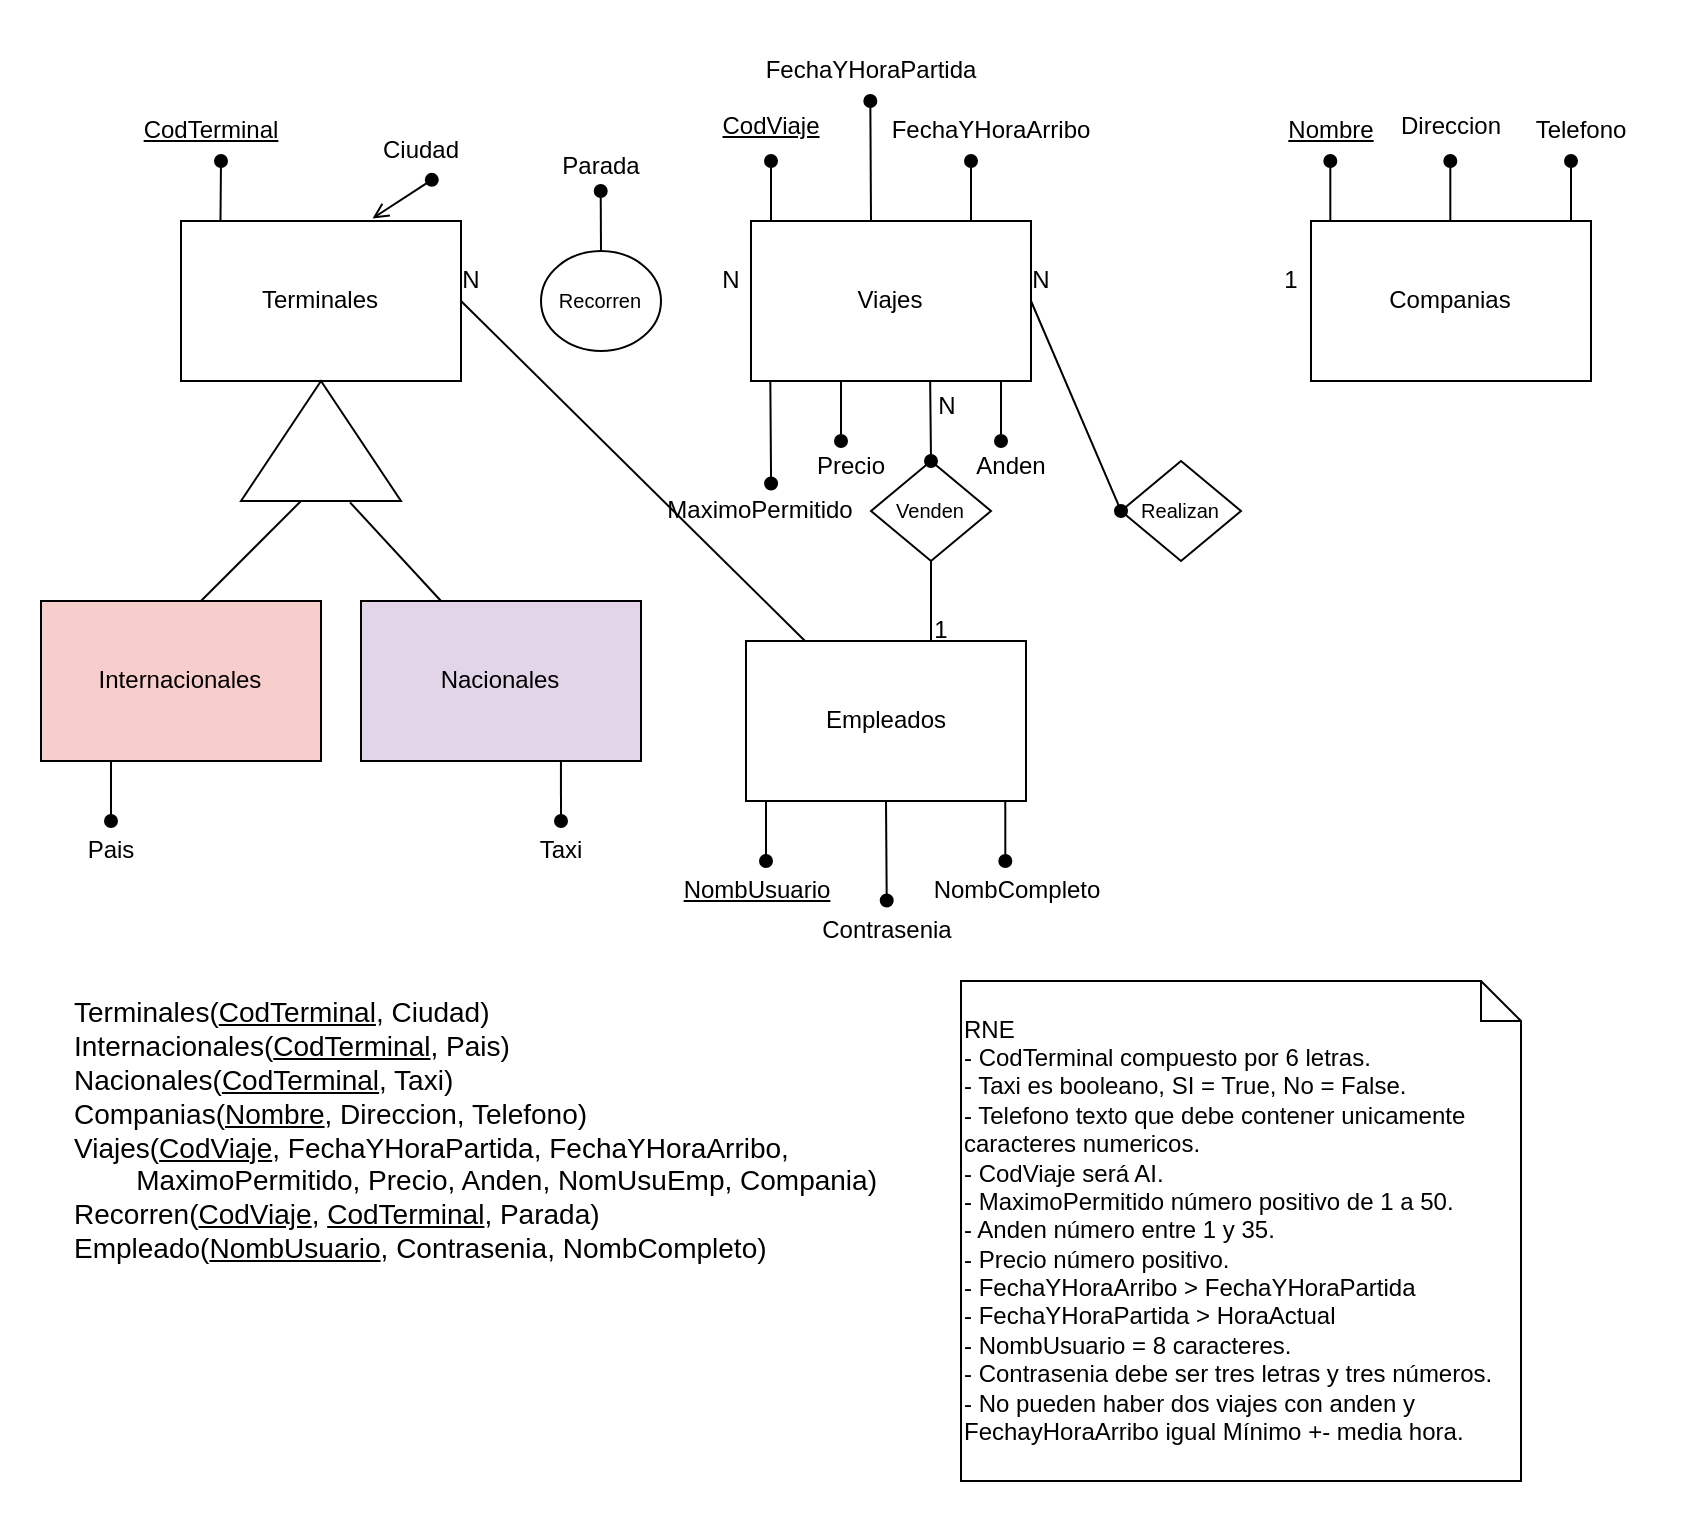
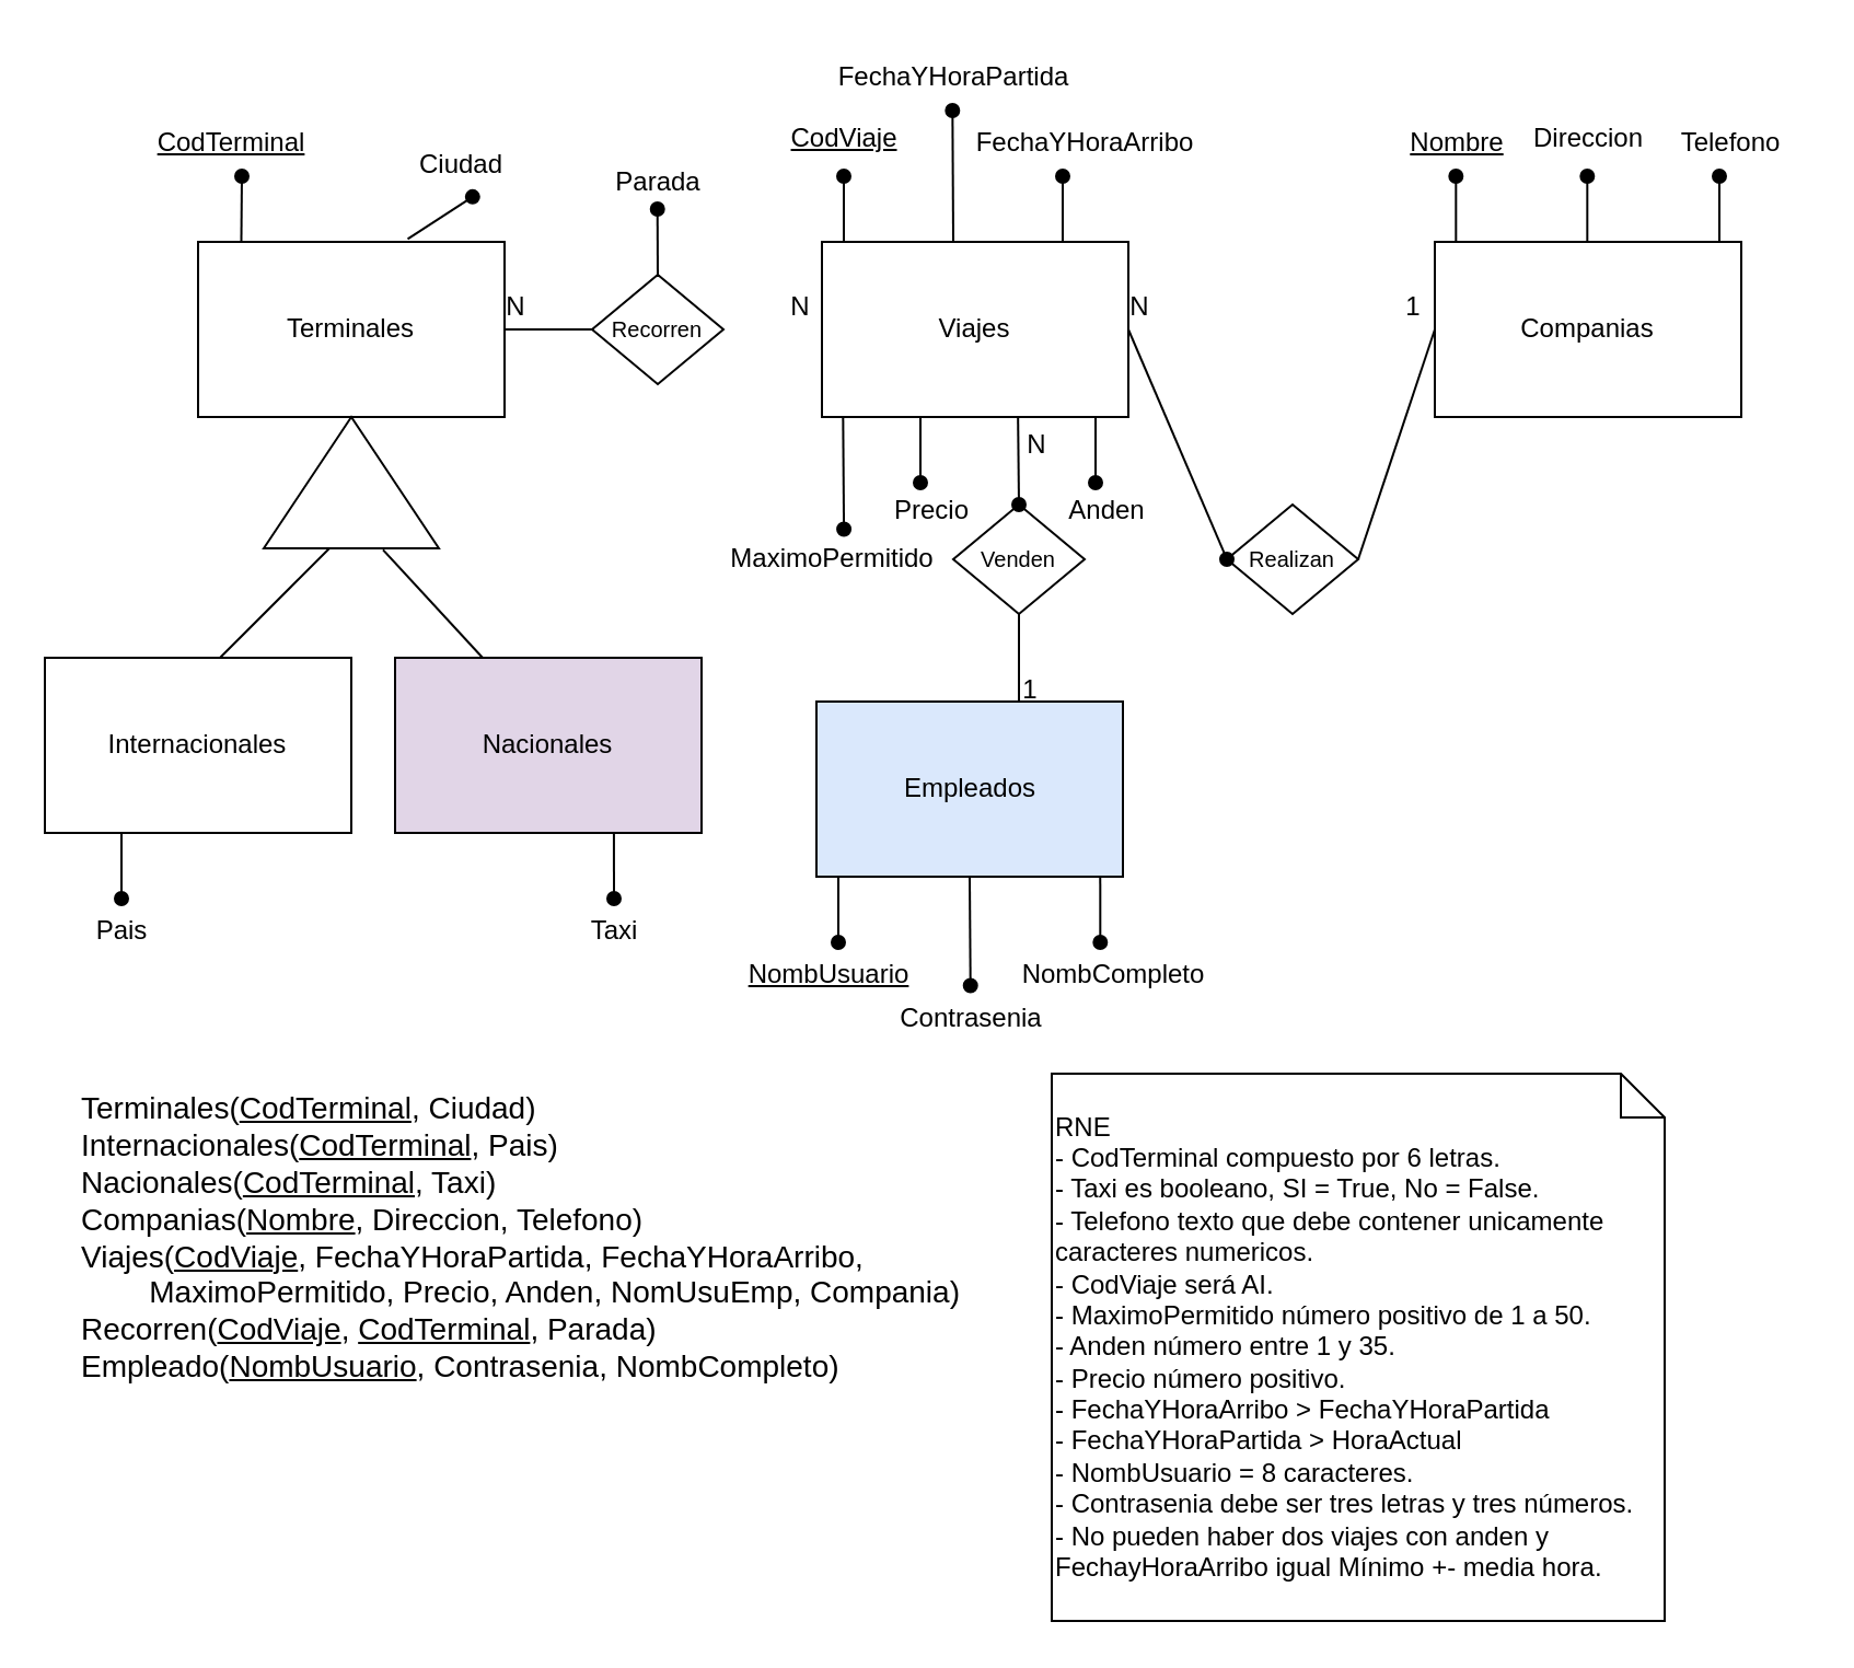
- <mxCell id="5" value="" style="endArrow=open;html=1;rounded=0;startArrow=oval;startFill=1;entryX=0.684;entryY=-0.016;entryDx=0;entryDy=0;entryPerimeter=0;exitX=0.59;exitY=0.981;exitDx=0;exitDy=0;exitPerimeter=0;" edge="1" parent="1" source="7" target="2"><mxGeometry width="50" height="50" relative="1" as="geometry"><mxPoint x="160" y="90" as="sourcePoint" /><mxPoint x="190" y="50" as="targetPoint" /></mxGeometry></mxCell>
+ <mxCell id="5" value="" style="endArrow=none;html=1;rounded=0;startArrow=oval;startFill=1;entryX=0.684;entryY=-0.016;entryDx=0;entryDy=0;entryPerimeter=0;exitX=0.59;exitY=0.981;exitDx=0;exitDy=0;exitPerimeter=0;" edge="1" parent="1" source="7" target="2"><mxGeometry width="50" height="50" relative="1" as="geometry"><mxPoint x="160" y="90" as="sourcePoint" /><mxPoint x="190" y="50" as="targetPoint" /></mxGeometry></mxCell>
- <mxCell id="37" value="&lt;font style=&quot;font-size: 10px;&quot;&gt;Recorren&lt;/font&gt;" style="ellipse;whiteSpace=wrap;html=1;" vertex="1" parent="1"><mxGeometry x="270" y="125" width="60" height="50" as="geometry" /></mxCell>
+ <mxCell id="37" value="&lt;font style=&quot;font-size: 10px;&quot;&gt;Recorren&lt;/font&gt;" style="rhombus;whiteSpace=wrap;html=1;" vertex="1" parent="1"><mxGeometry x="270" y="125" width="60" height="50" as="geometry" /></mxCell>
+ <mxCell id="41" value="" style="endArrow=none;html=1;rounded=0;exitX=1;exitY=0.5;exitDx=0;exitDy=0;entryX=0;entryY=0.5;entryDx=0;entryDy=0;" edge="1" parent="1" source="38" target="17"><mxGeometry width="50" height="50" relative="1" as="geometry"><mxPoint x="360" y="180" as="sourcePoint" /><mxPoint x="405" y="180" as="targetPoint" /></mxGeometry></mxCell>
- <mxCell id="39" value="" style="endArrow=none;html=1;rounded=0;exitX=1;exitY=0.5;exitDx=0;exitDy=0;" edge="1" parent="1" source="2" target="47"><mxGeometry width="50" height="50" relative="1" as="geometry"><mxPoint x="340" y="160" as="sourcePoint" /><mxPoint x="385" y="160" as="targetPoint" /></mxGeometry></mxCell>
+ <mxCell id="39" value="" style="endArrow=none;html=1;rounded=0;exitX=1;exitY=0.5;exitDx=0;exitDy=0;entryX=0;entryY=0.5;entryDx=0;entryDy=0;" edge="1" parent="1" source="2" target="37"><mxGeometry width="50" height="50" relative="1" as="geometry"><mxPoint x="340" y="160" as="sourcePoint" /><mxPoint x="385" y="160" as="targetPoint" /></mxGeometry></mxCell>
- <mxCell id="11" value="Internacionales" style="rounded=0;whiteSpace=wrap;html=1;fillColor=#f8cecc;" vertex="1" parent="1"><mxGeometry x="20" y="300" width="140" height="80" as="geometry" /></mxCell>
+ <mxCell id="11" value="Internacionales" style="rounded=0;whiteSpace=wrap;html=1;" vertex="1" parent="1"><mxGeometry x="20" y="300" width="140" height="80" as="geometry" /></mxCell>
- <mxCell id="47" value="Empleados" style="rounded=0;whiteSpace=wrap;html=1;" vertex="1" parent="1"><mxGeometry x="372.5" y="320" width="140" height="80" as="geometry" /></mxCell>
+ <mxCell id="47" value="Empleados" style="rounded=0;whiteSpace=wrap;html=1;fillColor=#dae8fc;" vertex="1" parent="1"><mxGeometry x="372.5" y="320" width="140" height="80" as="geometry" /></mxCell>
